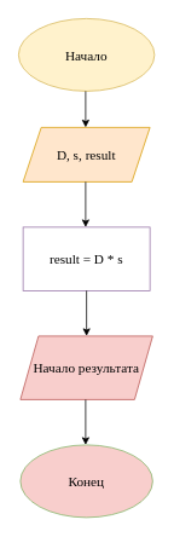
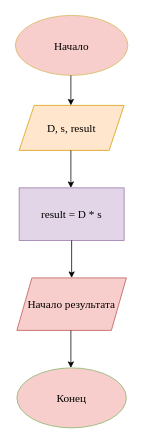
- <mxCell id="2" value="&lt;font style=&quot;font-size: 15px;&quot; face=&quot;Times New Roman&quot;&gt;Начало&lt;/font&gt;" style="ellipse;whiteSpace=wrap;html=1;fillColor=#fff2cc;strokeColor=#d6b656;" vertex="1" parent="1"><mxGeometry x="20" y="20" width="150" height="80" as="geometry" /></mxCell>
+ <mxCell id="2" value="&lt;font style=&quot;font-size: 15px;&quot; face=&quot;Times New Roman&quot;&gt;Начало&lt;/font&gt;" style="ellipse;whiteSpace=wrap;html=1;fillColor=#f8cecc;strokeColor=#d6b656;" vertex="1" parent="1"><mxGeometry x="20" y="20" width="150" height="80" as="geometry" /></mxCell>
- <mxCell id="6" value="&lt;font style=&quot;font-size: 15px;&quot; face=&quot;Times New Roman&quot;&gt;result = D * s&lt;/font&gt;" style="rounded=0;whiteSpace=wrap;html=1;fillColor=#ffffff;strokeColor=#9673a6;" vertex="1" parent="1"><mxGeometry x="25" y="250" width="140" height="70" as="geometry" /></mxCell>
+ <mxCell id="6" value="&lt;font style=&quot;font-size: 15px;&quot; face=&quot;Times New Roman&quot;&gt;result = D * s&lt;/font&gt;" style="rounded=0;whiteSpace=wrap;html=1;fillColor=#e1d5e7;strokeColor=#9673a6;" vertex="1" parent="1"><mxGeometry x="25" y="250" width="140" height="70" as="geometry" /></mxCell>
